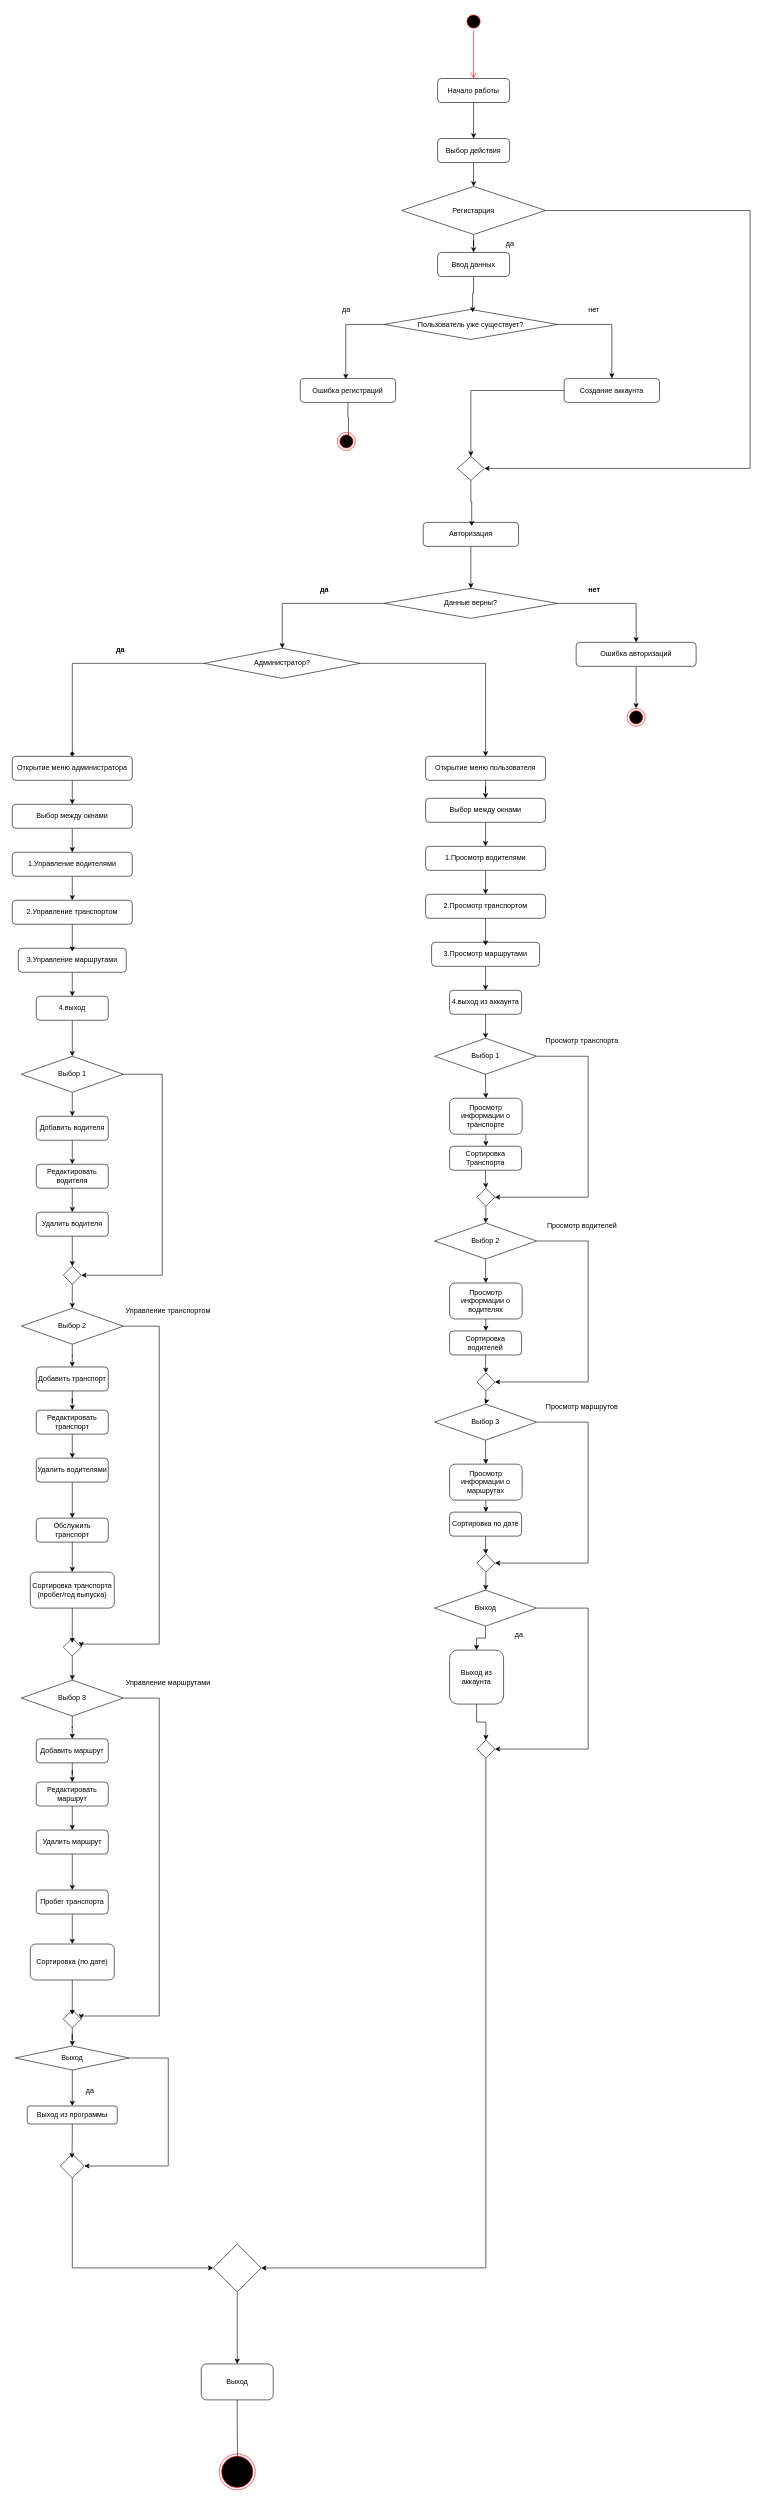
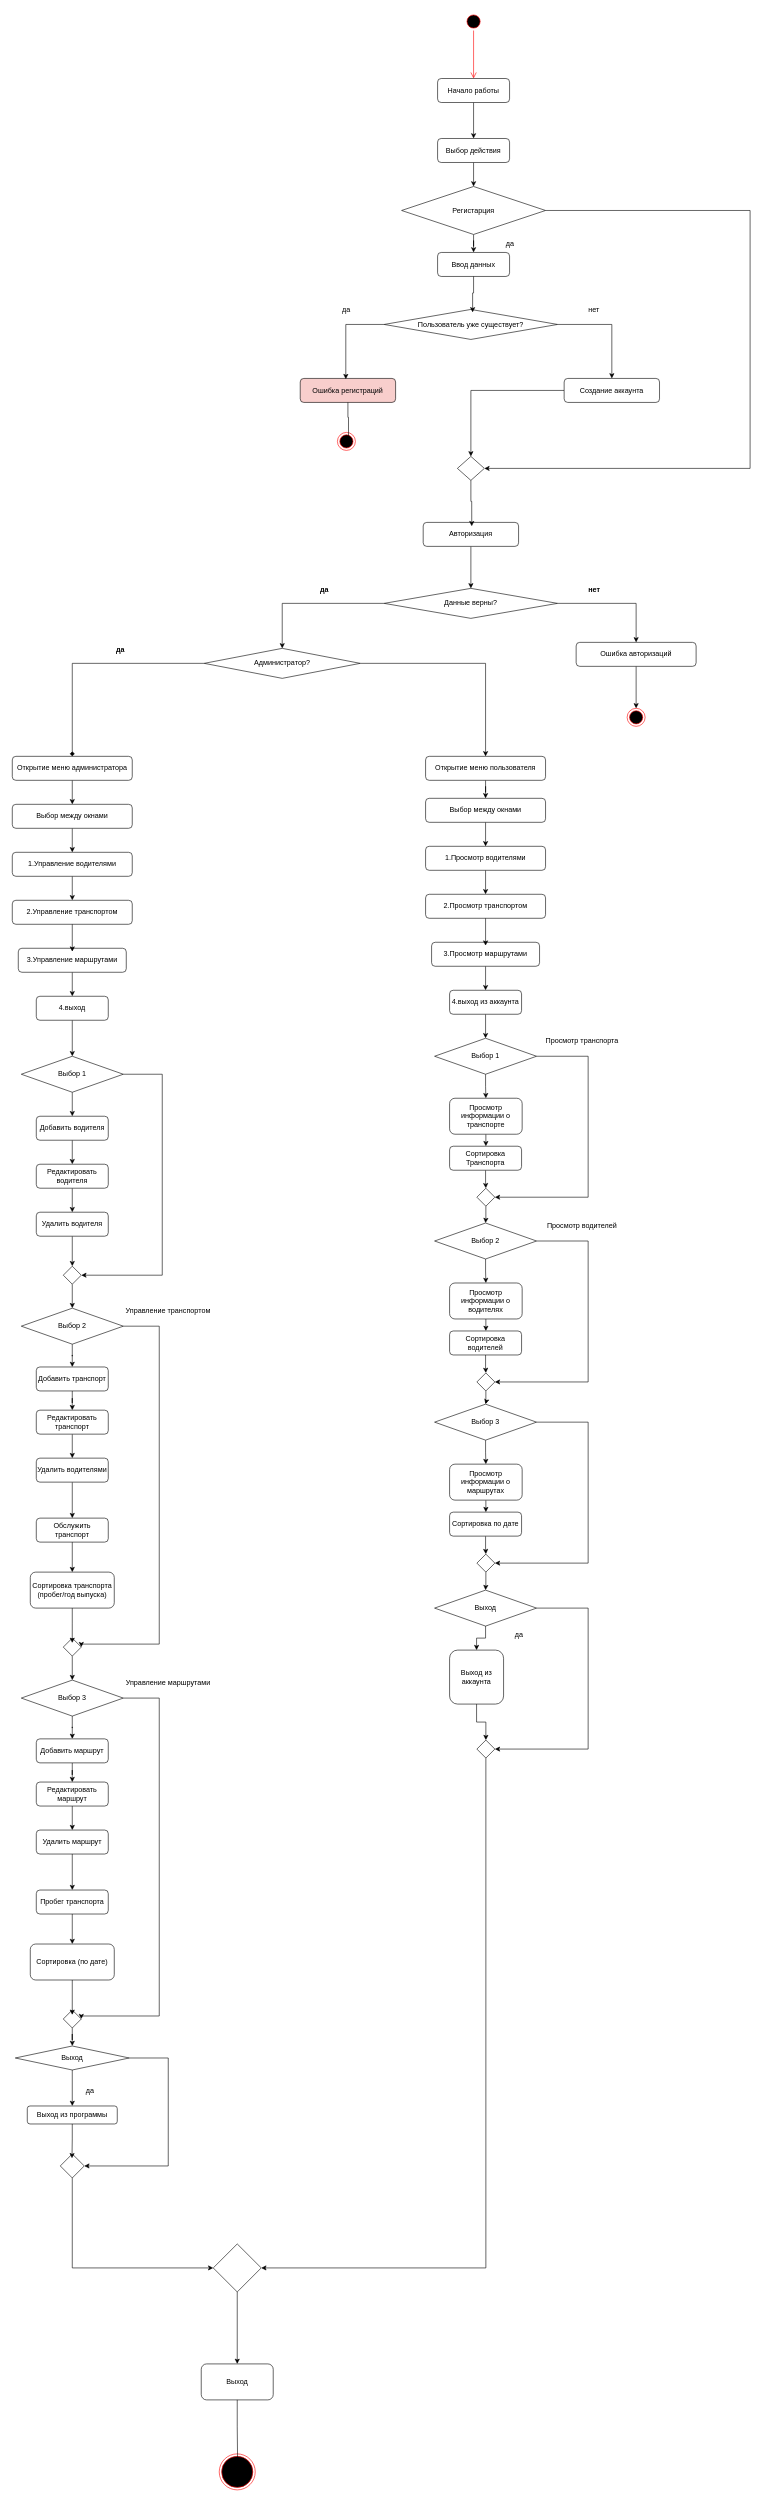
- <mxCell id="16" value="Ошибка регистраций" style="rounded=1;whiteSpace=wrap;html=1;" vertex="1" parent="1"><mxGeometry x="500" y="630" width="159" height="40" as="geometry" /></mxCell>
+ <mxCell id="16" value="Ошибка регистраций" style="rounded=1;whiteSpace=wrap;html=1;fillColor=#f8cecc;" vertex="1" parent="1"><mxGeometry x="500" y="630" width="159" height="40" as="geometry" /></mxCell>
- <mxCell id="149" value="Просмотр маршрутов" style="text;html=1;align=center;verticalAlign=middle;whiteSpace=wrap;rounded=0;" vertex="1" parent="1"><mxGeometry x="895" y="2330" width="150" height="30" as="geometry" /></mxCell>
